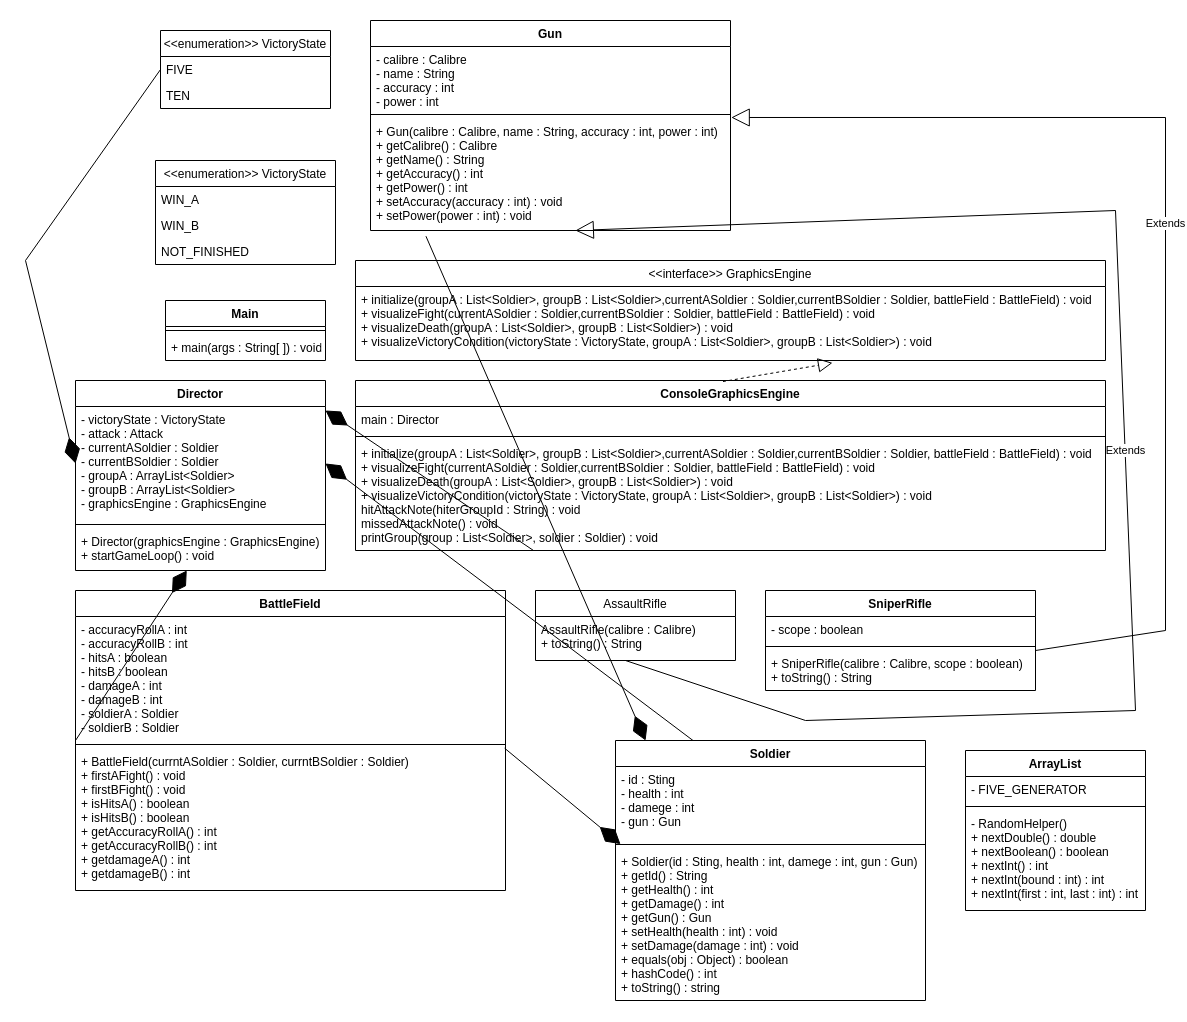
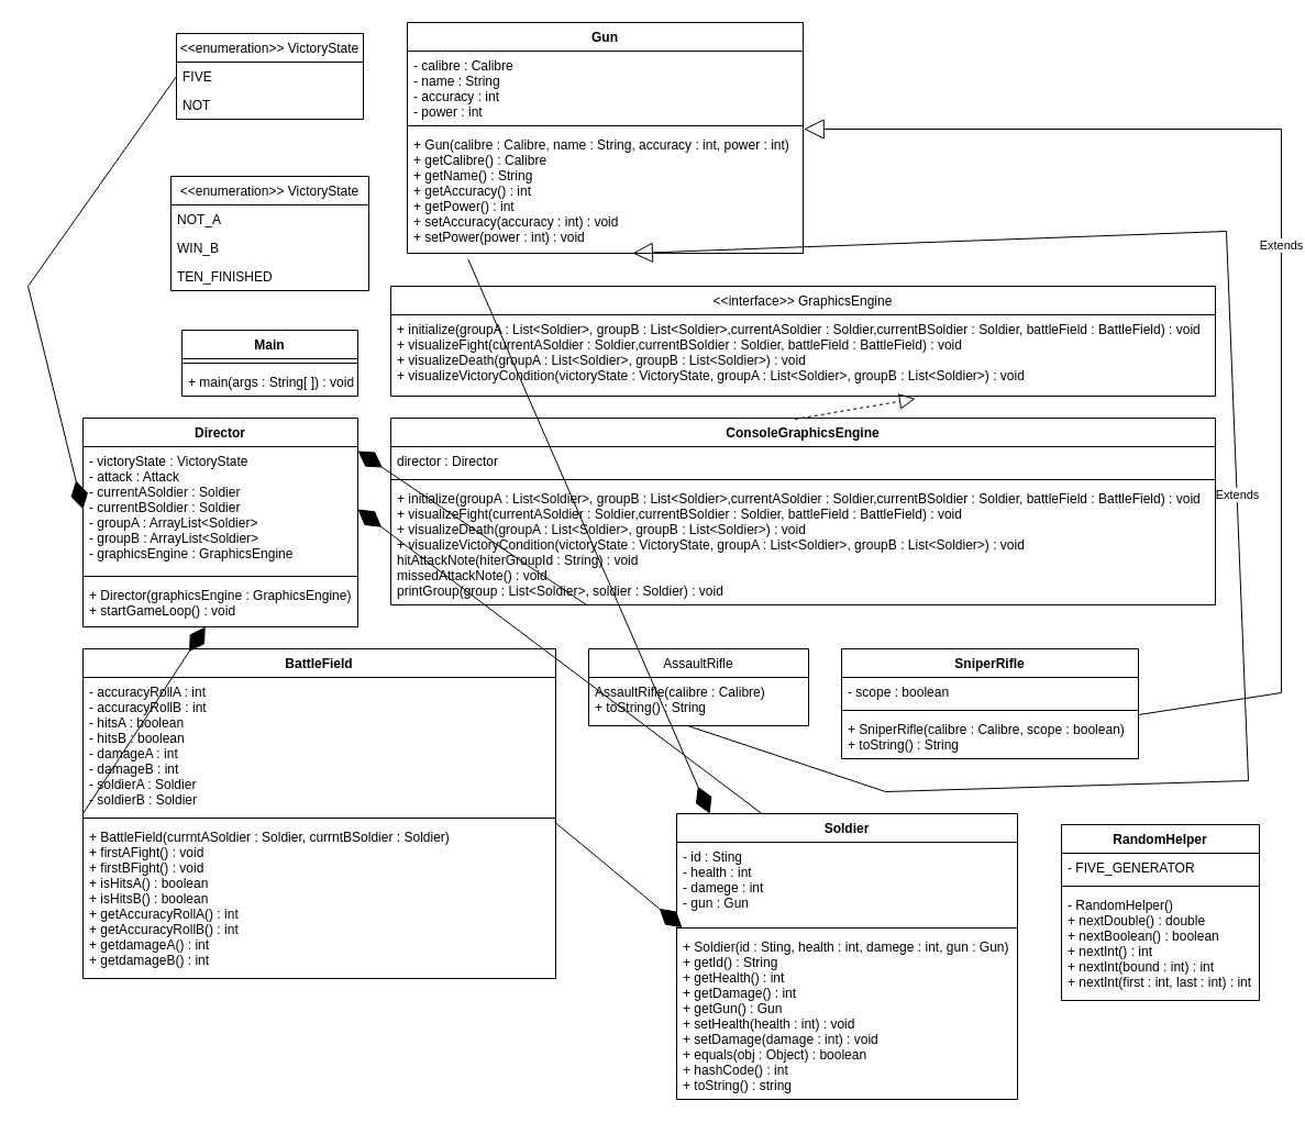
- <mxCell id="11" value="TEN" style="text;strokeColor=none;fillColor=none;align=left;verticalAlign=top;spacingLeft=4;spacingRight=4;overflow=hidden;rotatable=0;points=[[0,0.5],[1,0.5]];portConstraint=eastwest;" vertex="1" parent="9"><mxGeometry y="52" width="170" height="26" as="geometry" /></mxCell>
+ <mxCell id="11" value="NOT" style="text;strokeColor=none;fillColor=none;align=left;verticalAlign=top;spacingLeft=4;spacingRight=4;overflow=hidden;rotatable=0;points=[[0,0.5],[1,0.5]];portConstraint=eastwest;" vertex="1" parent="9"><mxGeometry y="52" width="170" height="26" as="geometry" /></mxCell>
- <mxCell id="6" value="WIN_A" style="text;strokeColor=none;fillColor=none;align=left;verticalAlign=top;spacingLeft=4;spacingRight=4;overflow=hidden;rotatable=0;points=[[0,0.5],[1,0.5]];portConstraint=eastwest;" vertex="1" parent="5"><mxGeometry y="26" width="180" height="26" as="geometry" /></mxCell>
+ <mxCell id="6" value="NOT_A" style="text;strokeColor=none;fillColor=none;align=left;verticalAlign=top;spacingLeft=4;spacingRight=4;overflow=hidden;rotatable=0;points=[[0,0.5],[1,0.5]];portConstraint=eastwest;" vertex="1" parent="5"><mxGeometry y="26" width="180" height="26" as="geometry" /></mxCell>
- <mxCell id="8" value="NOT_FINISHED" style="text;strokeColor=none;fillColor=none;align=left;verticalAlign=top;spacingLeft=4;spacingRight=4;overflow=hidden;rotatable=0;points=[[0,0.5],[1,0.5]];portConstraint=eastwest;" vertex="1" parent="5"><mxGeometry y="78" width="180" height="26" as="geometry" /></mxCell>
+ <mxCell id="8" value="TEN_FINISHED" style="text;strokeColor=none;fillColor=none;align=left;verticalAlign=top;spacingLeft=4;spacingRight=4;overflow=hidden;rotatable=0;points=[[0,0.5],[1,0.5]];portConstraint=eastwest;" vertex="1" parent="5"><mxGeometry y="78" width="180" height="26" as="geometry" /></mxCell>
- <mxCell id="23" value="main : Director" style="text;strokeColor=none;fillColor=none;align=left;verticalAlign=top;spacingLeft=4;spacingRight=4;overflow=hidden;rotatable=0;points=[[0,0.5],[1,0.5]];portConstraint=eastwest;" vertex="1" parent="22"><mxGeometry y="26" width="750" height="26" as="geometry" /></mxCell>
+ <mxCell id="23" value="director : Director" style="text;strokeColor=none;fillColor=none;align=left;verticalAlign=top;spacingLeft=4;spacingRight=4;overflow=hidden;rotatable=0;points=[[0,0.5],[1,0.5]];portConstraint=eastwest;" vertex="1" parent="22"><mxGeometry y="26" width="750" height="26" as="geometry" /></mxCell>
- <mxCell id="40" value="ArrayList" style="swimlane;fontStyle=1;align=center;verticalAlign=top;childLayout=stackLayout;horizontal=1;startSize=26;horizontalStack=0;resizeParent=1;resizeParentMax=0;resizeLast=0;collapsible=1;marginBottom=0;" vertex="1" parent="1"><mxGeometry x="960" y="750" width="180" height="160" as="geometry" /></mxCell>
+ <mxCell id="40" value="RandomHelper" style="swimlane;fontStyle=1;align=center;verticalAlign=top;childLayout=stackLayout;horizontal=1;startSize=26;horizontalStack=0;resizeParent=1;resizeParentMax=0;resizeLast=0;collapsible=1;marginBottom=0;" vertex="1" parent="1"><mxGeometry x="960" y="750" width="180" height="160" as="geometry" /></mxCell>
